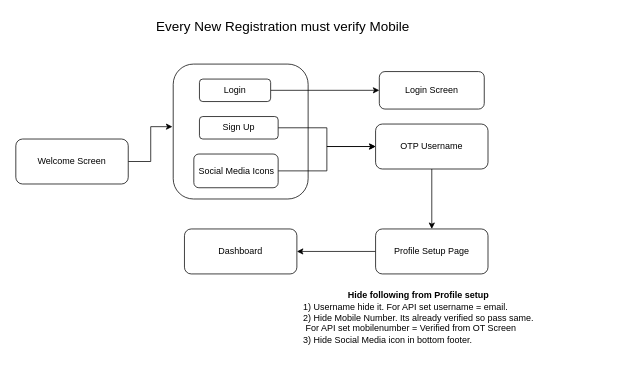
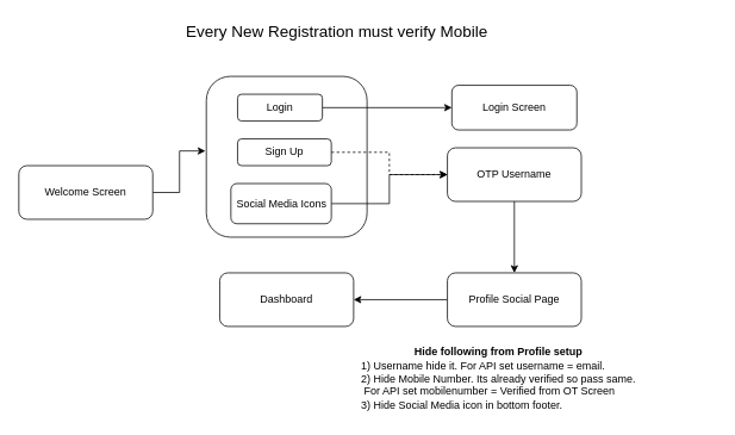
- <mxCell id="12" style="edgeStyle=orthogonalEdgeStyle;rounded=0;orthogonalLoop=1;jettySize=auto;html=1;entryX=0;entryY=0.5;entryDx=0;entryDy=0;fontSize=18;" edge="1" parent="1" source="13" target="5"><mxGeometry relative="1" as="geometry" /></mxCell>
+ <mxCell id="12" style="edgeStyle=orthogonalEdgeStyle;rounded=0;orthogonalLoop=1;jettySize=auto;html=1;entryX=0;entryY=0.5;entryDx=0;entryDy=0;fontSize=18;dashed=1;" edge="1" parent="1" source="13" target="5"><mxGeometry relative="1" as="geometry" /></mxCell>
- <mxCell id="7" value="Profile Setup Page" style="rounded=1;whiteSpace=wrap;html=1;" vertex="1" parent="1"><mxGeometry x="500" y="305" width="150" height="60" as="geometry" /></mxCell>
+ <mxCell id="7" value="Profile Social Page" style="rounded=1;whiteSpace=wrap;html=1;" vertex="1" parent="1"><mxGeometry x="500" y="305" width="150" height="60" as="geometry" /></mxCell>
